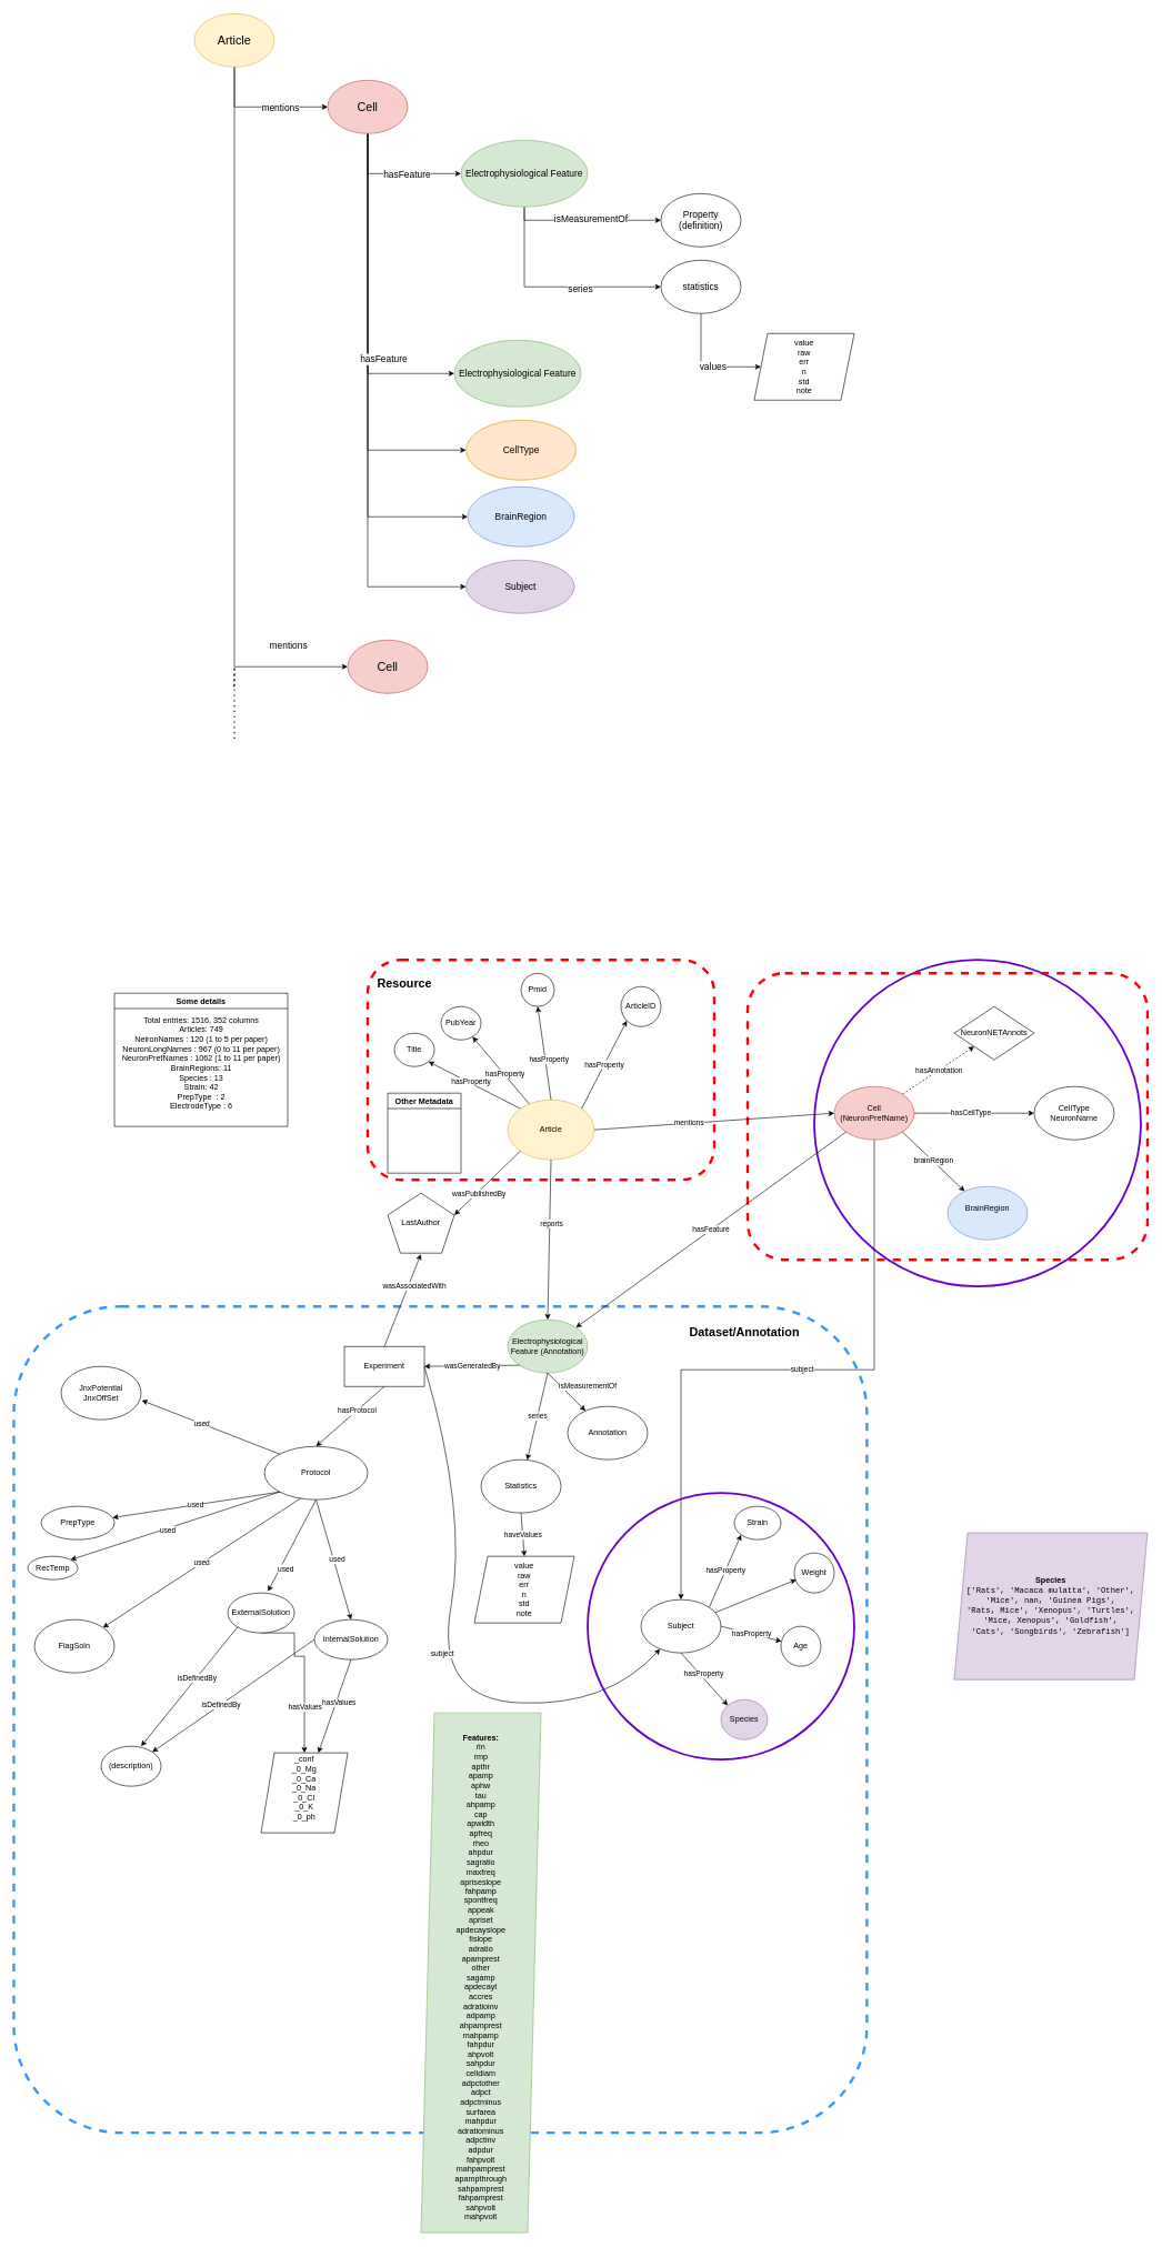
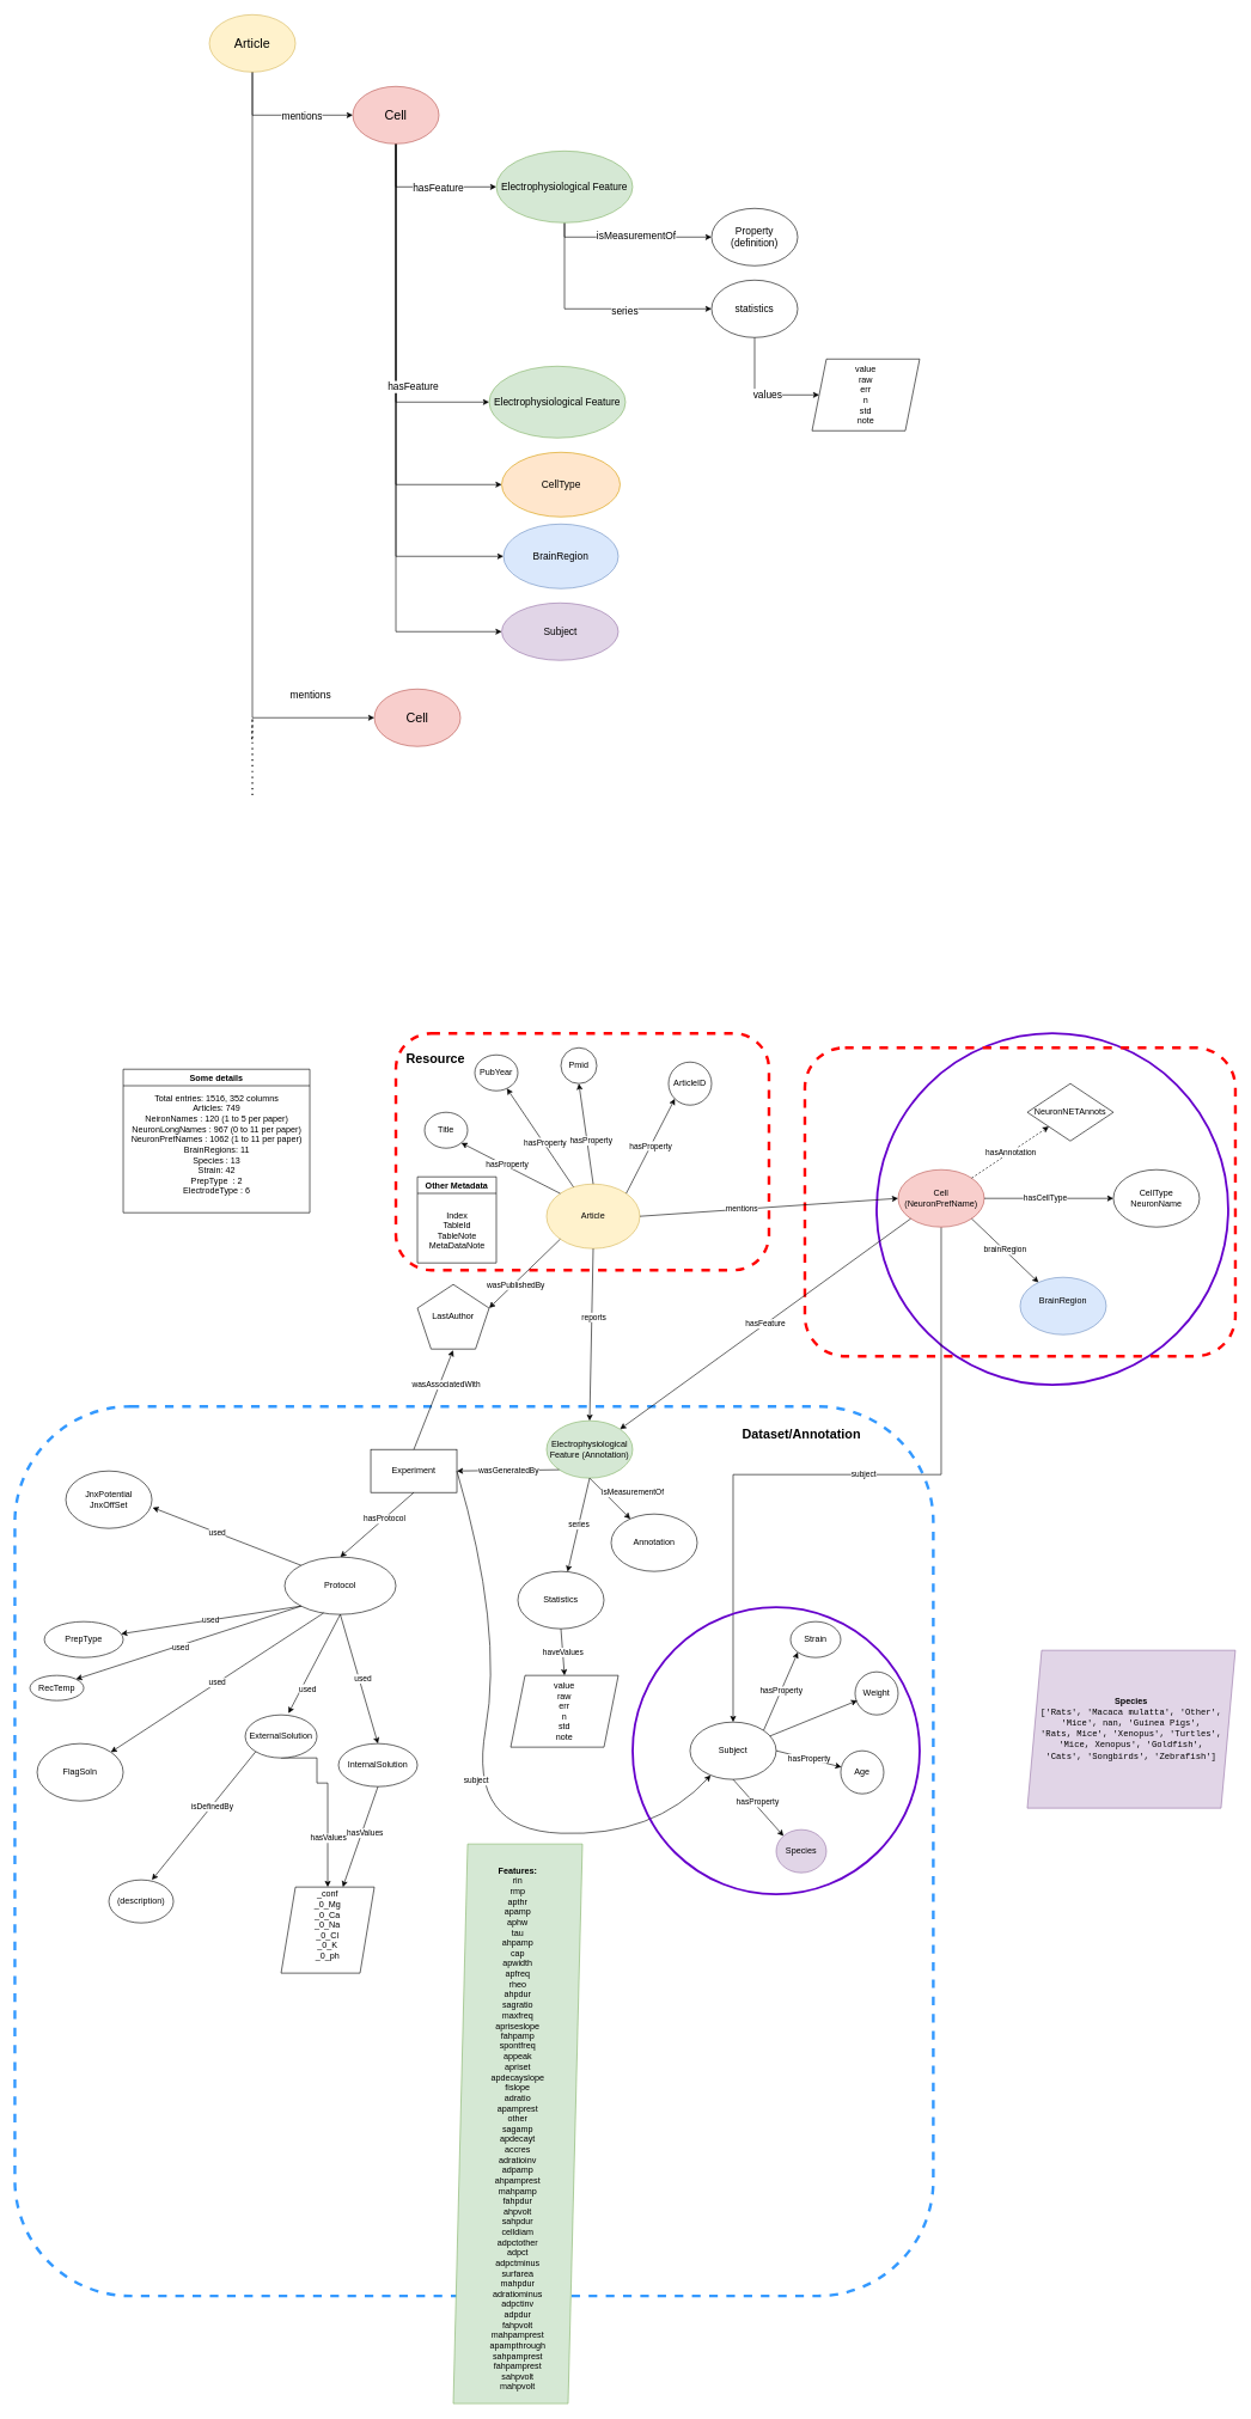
- <mxCell id="45" value="PubYear" style="ellipse;whiteSpace=wrap;html=1;" parent="1" vertex="1"><mxGeometry x="661" y="1510" width="60" height="50" as="geometry" /></mxCell>
+ <mxCell id="45" value="PubYear" style="ellipse;whiteSpace=wrap;html=1;" parent="1" vertex="1"><mxGeometry x="661" y="1470" width="60" height="50" as="geometry" /></mxCell>
+ <mxCell id="84" value="&lt;div&gt;Index&lt;/div&gt;&lt;div&gt;TableId&lt;br&gt;&lt;/div&gt;&lt;div&gt;TableNote&lt;/div&gt;&lt;div&gt;MetaDataNote&lt;/div&gt;" style="text;html=1;align=center;verticalAlign=middle;resizable=0;points=[];autosize=1;strokeColor=none;fillColor=none;" parent="83" vertex="1"><mxGeometry x="5" y="40" width="100" height="70" as="geometry" /></mxCell>
- <mxCell id="68" value="" style="endArrow=classic;html=1;rounded=0;exitX=0;exitY=0.5;exitDx=0;exitDy=0;entryX=1;entryY=0;entryDx=0;entryDy=0;" parent="1" source="63" target="64" edge="1"><mxGeometry width="50" height="50" relative="1" as="geometry"><mxPoint x="831" y="2440" as="sourcePoint" /><mxPoint x="881" y="2390" as="targetPoint" /></mxGeometry></mxCell>
- <mxCell id="69" value="isDefinedBy" style="edgeLabel;html=1;align=center;verticalAlign=middle;resizable=0;points=[];" parent="68" vertex="1" connectable="0"><mxGeometry x="0.158" relative="1" as="geometry"><mxPoint as="offset" /></mxGeometry></mxCell>
